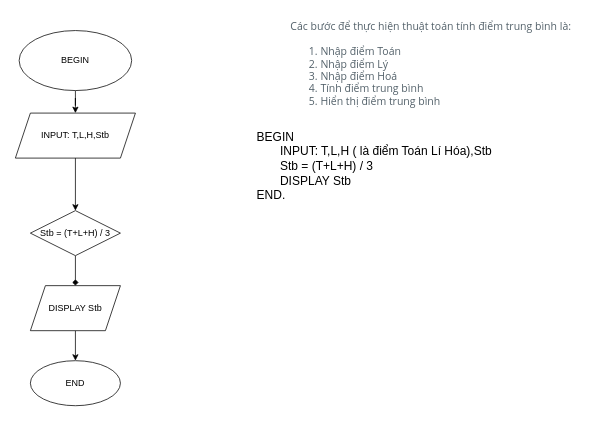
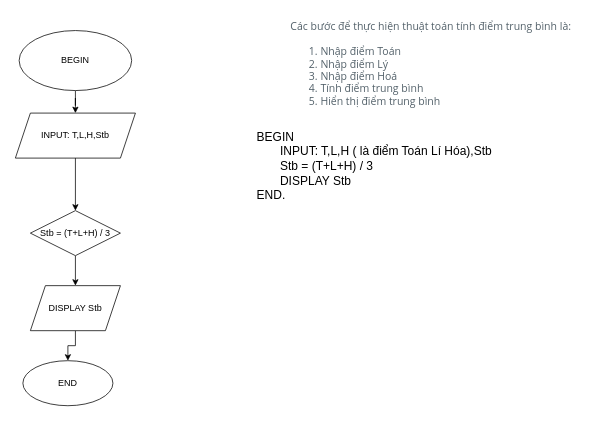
- <mxCell id="6" value="" style="edgeStyle=orthogonalEdgeStyle;rounded=0;orthogonalLoop=1;jettySize=auto;html=1;endArrow=diamond;" parent="1" source="7" target="9" edge="1"><mxGeometry relative="1" as="geometry" /></mxCell>
+ <mxCell id="6" value="" style="edgeStyle=orthogonalEdgeStyle;rounded=0;orthogonalLoop=1;jettySize=auto;html=1;" parent="1" source="7" target="9" edge="1"><mxGeometry relative="1" as="geometry" /></mxCell>
- <mxCell id="10" value="END" style="ellipse;whiteSpace=wrap;html=1;" parent="1" vertex="1"><mxGeometry x="40" y="480" width="120" height="60" as="geometry" /></mxCell>
+ <mxCell id="10" value="END" style="ellipse;whiteSpace=wrap;html=1;" parent="1" vertex="1"><mxGeometry x="30" y="480" width="120" height="60" as="geometry" /></mxCell>
